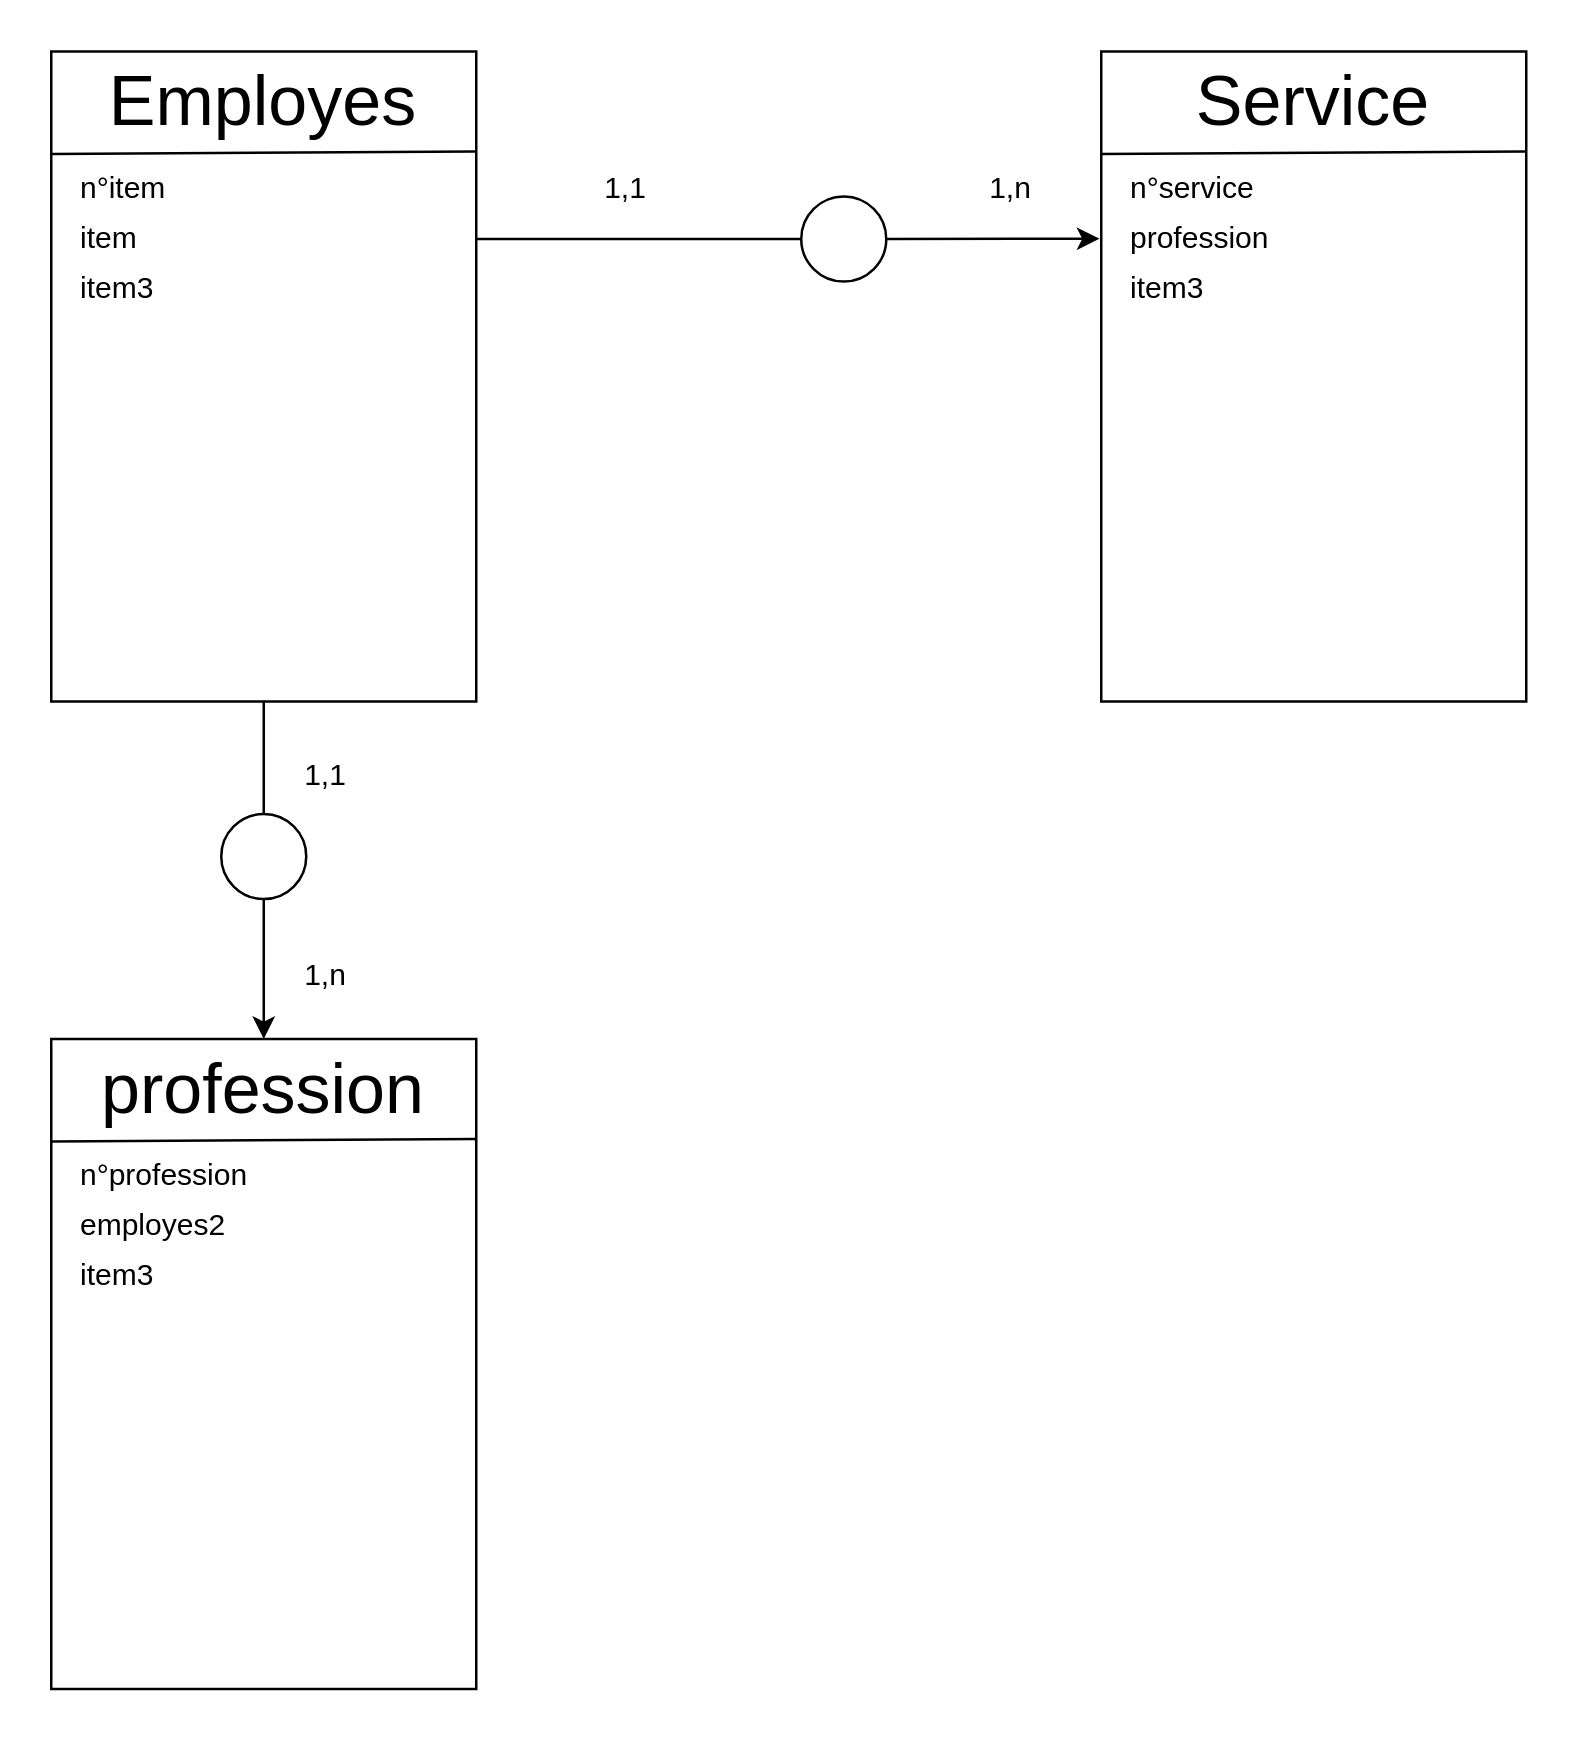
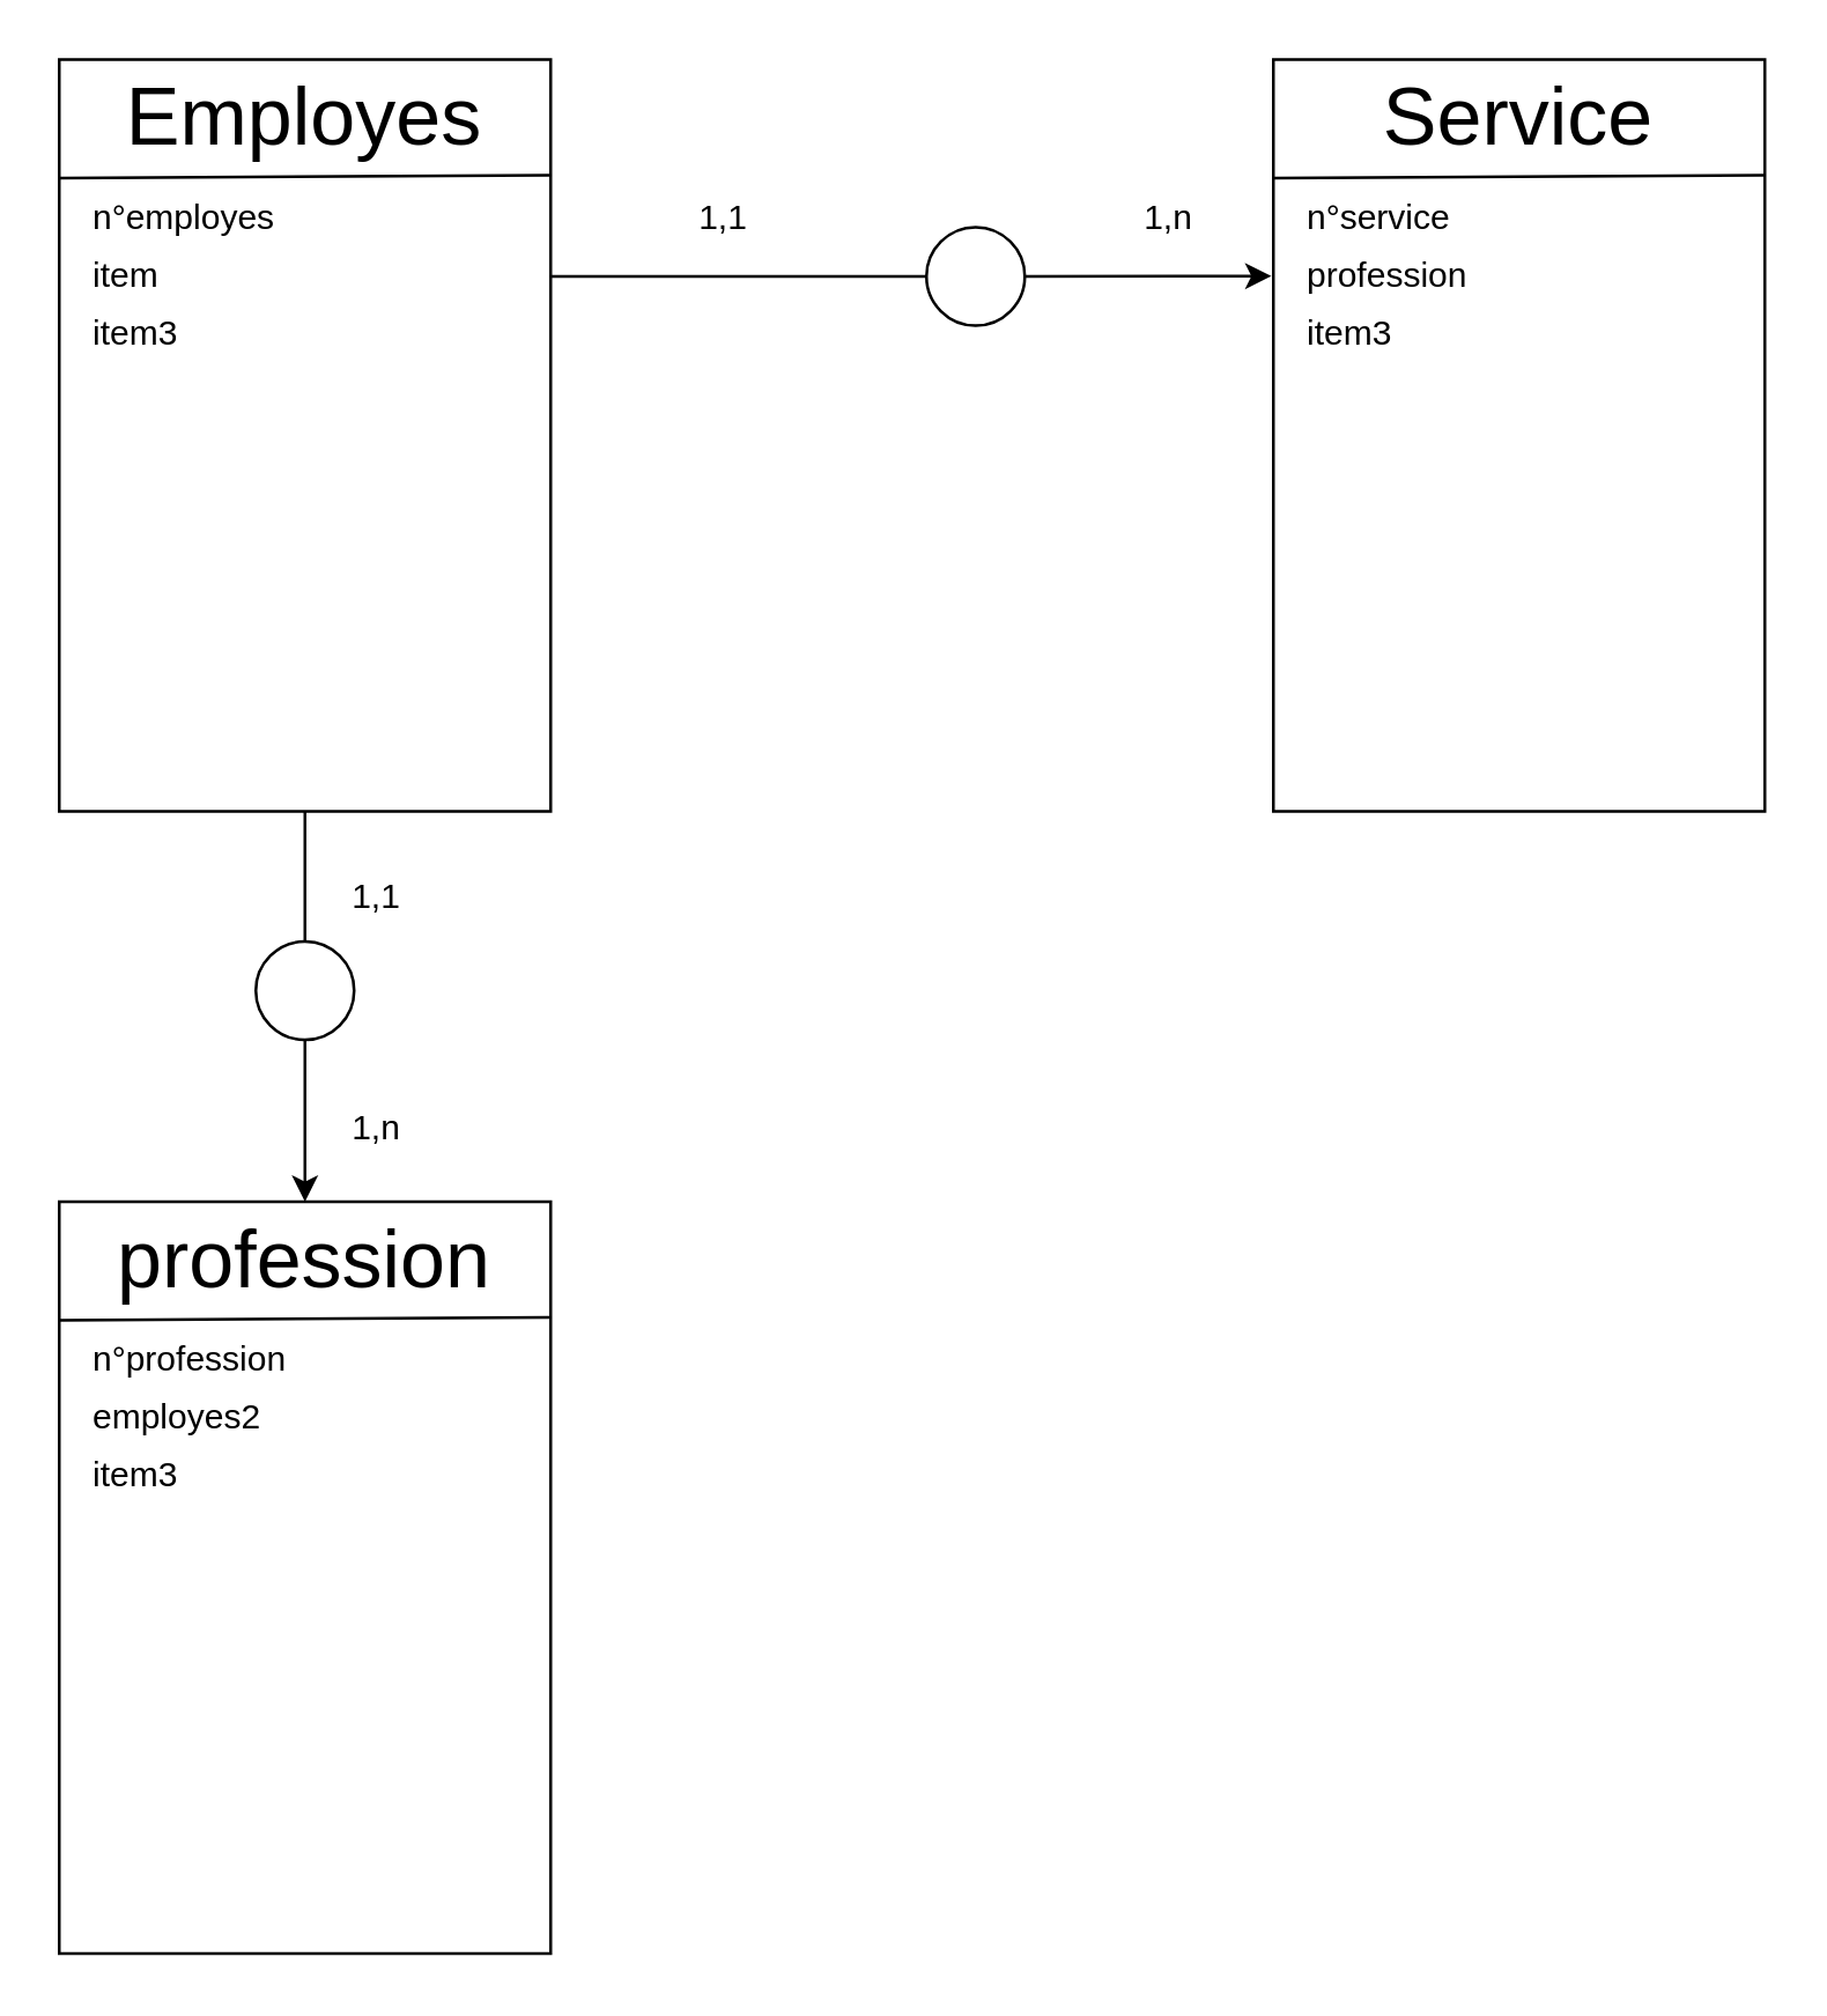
- <mxCell id="8" value="n°item" style="text;html=1;strokeColor=none;fillColor=none;align=left;verticalAlign=middle;whiteSpace=wrap;rounded=0;" vertex="1" parent="1"><mxGeometry x="30" y="60" width="160" height="30" as="geometry" /></mxCell>
+ <mxCell id="8" value="n°employes" style="text;html=1;strokeColor=none;fillColor=none;align=left;verticalAlign=middle;whiteSpace=wrap;rounded=0;" vertex="1" parent="1"><mxGeometry x="30" y="60" width="160" height="30" as="geometry" /></mxCell>
